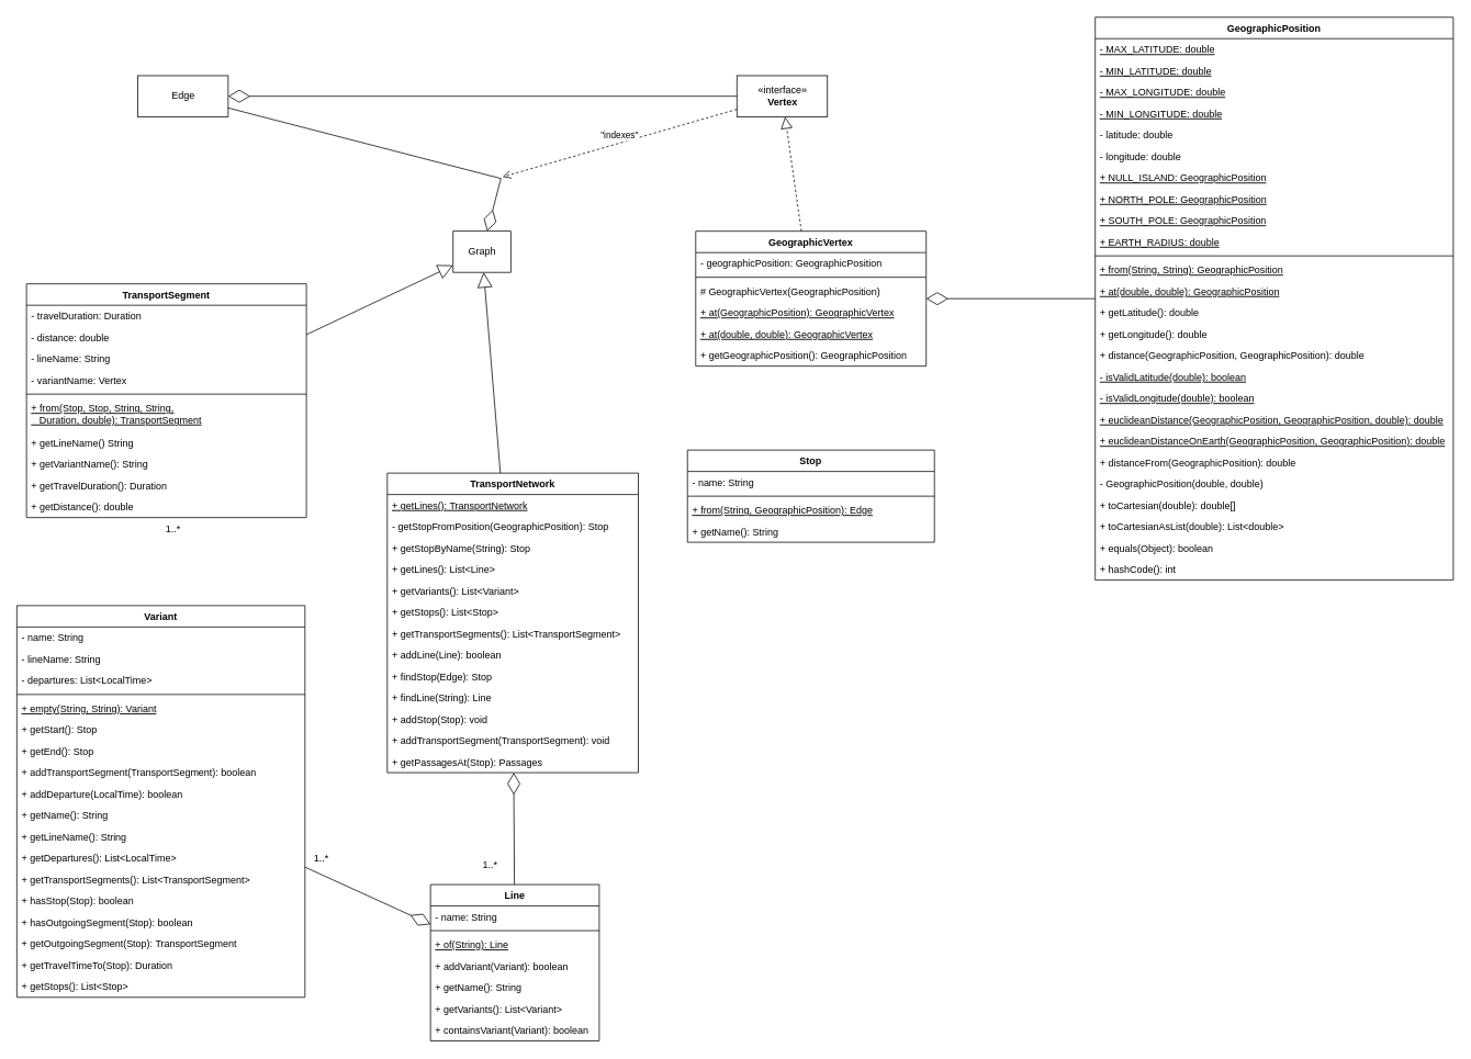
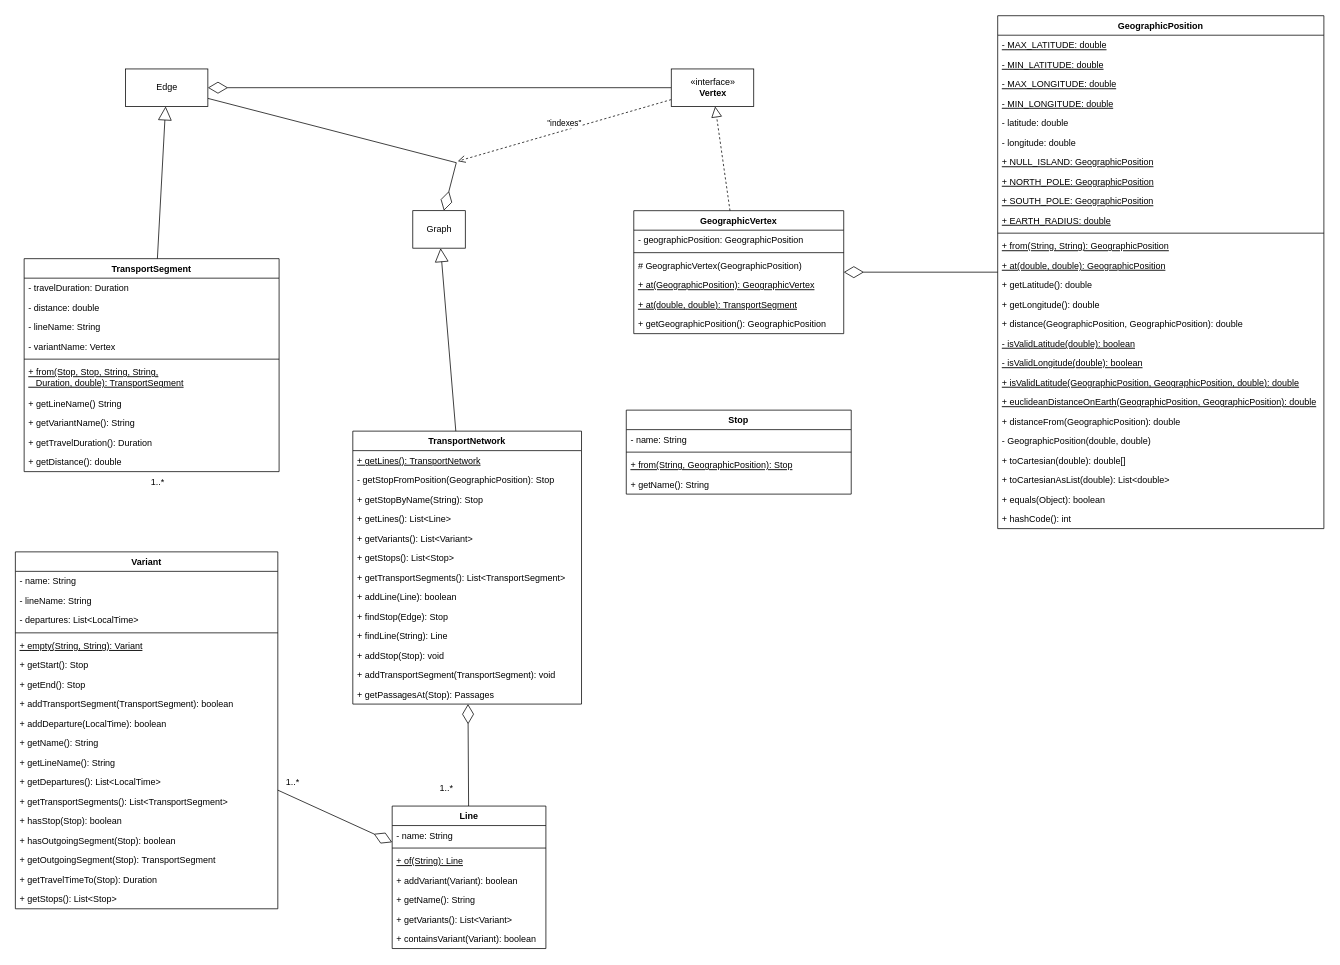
- <mxCell id="67" value="" style="endArrow=block;endSize=16;endFill=0;html=1;rounded=0;" parent="1" source="48" target="107" edge="1"><mxGeometry width="160" relative="1" as="geometry"><mxPoint x="980" y="286" as="sourcePoint" /><mxPoint x="201.715" y="216" as="targetPoint" /></mxGeometry></mxCell>
+ <mxCell id="67" value="" style="endArrow=block;endSize=16;endFill=0;html=1;rounded=0;" parent="1" source="48" target="103" edge="1"><mxGeometry width="160" relative="1" as="geometry"><mxPoint x="980" y="286" as="sourcePoint" /><mxPoint x="201.715" y="216" as="targetPoint" /></mxGeometry></mxCell>
- <mxCell id="64" value="+ at(double, double): GeographicVertex" style="text;strokeColor=none;fillColor=none;align=left;verticalAlign=top;spacingLeft=4;spacingRight=4;overflow=hidden;rotatable=0;points=[[0,0.5],[1,0.5]];portConstraint=eastwest;fontStyle=4" parent="59" vertex="1"><mxGeometry y="112" width="280" height="26" as="geometry" /></mxCell>
+ <mxCell id="64" value="+ at(double, double): TransportSegment" style="text;strokeColor=none;fillColor=none;align=left;verticalAlign=top;spacingLeft=4;spacingRight=4;overflow=hidden;rotatable=0;points=[[0,0.5],[1,0.5]];portConstraint=eastwest;fontStyle=4" parent="59" vertex="1"><mxGeometry y="112" width="280" height="26" as="geometry" /></mxCell>
- <mxCell id="40" value="+ euclideanDistance(GeographicPosition, GeographicPosition, double): double" style="text;strokeColor=none;fillColor=none;align=left;verticalAlign=top;spacingLeft=4;spacingRight=4;overflow=hidden;rotatable=0;points=[[0,0.5],[1,0.5]];portConstraint=eastwest;fontStyle=4" parent="21" vertex="1"><mxGeometry y="476" width="435" height="26" as="geometry" /></mxCell>
+ <mxCell id="40" value="+ isValidLatitude(GeographicPosition, GeographicPosition, double): double" style="text;strokeColor=none;fillColor=none;align=left;verticalAlign=top;spacingLeft=4;spacingRight=4;overflow=hidden;rotatable=0;points=[[0,0.5],[1,0.5]];portConstraint=eastwest;fontStyle=4" parent="21" vertex="1"><mxGeometry y="476" width="435" height="26" as="geometry" /></mxCell>
- <mxCell id="19" value="+ from(String, GeographicPosition): Edge" style="text;strokeColor=none;fillColor=none;align=left;verticalAlign=top;spacingLeft=4;spacingRight=4;overflow=hidden;rotatable=0;points=[[0,0.5],[1,0.5]];portConstraint=eastwest;fontStyle=4" parent="16" vertex="1"><mxGeometry y="60" width="300" height="26" as="geometry" /></mxCell>
+ <mxCell id="19" value="+ from(String, GeographicPosition): Stop" style="text;strokeColor=none;fillColor=none;align=left;verticalAlign=top;spacingLeft=4;spacingRight=4;overflow=hidden;rotatable=0;points=[[0,0.5],[1,0.5]];portConstraint=eastwest;fontStyle=4" parent="16" vertex="1"><mxGeometry y="60" width="300" height="26" as="geometry" /></mxCell>
